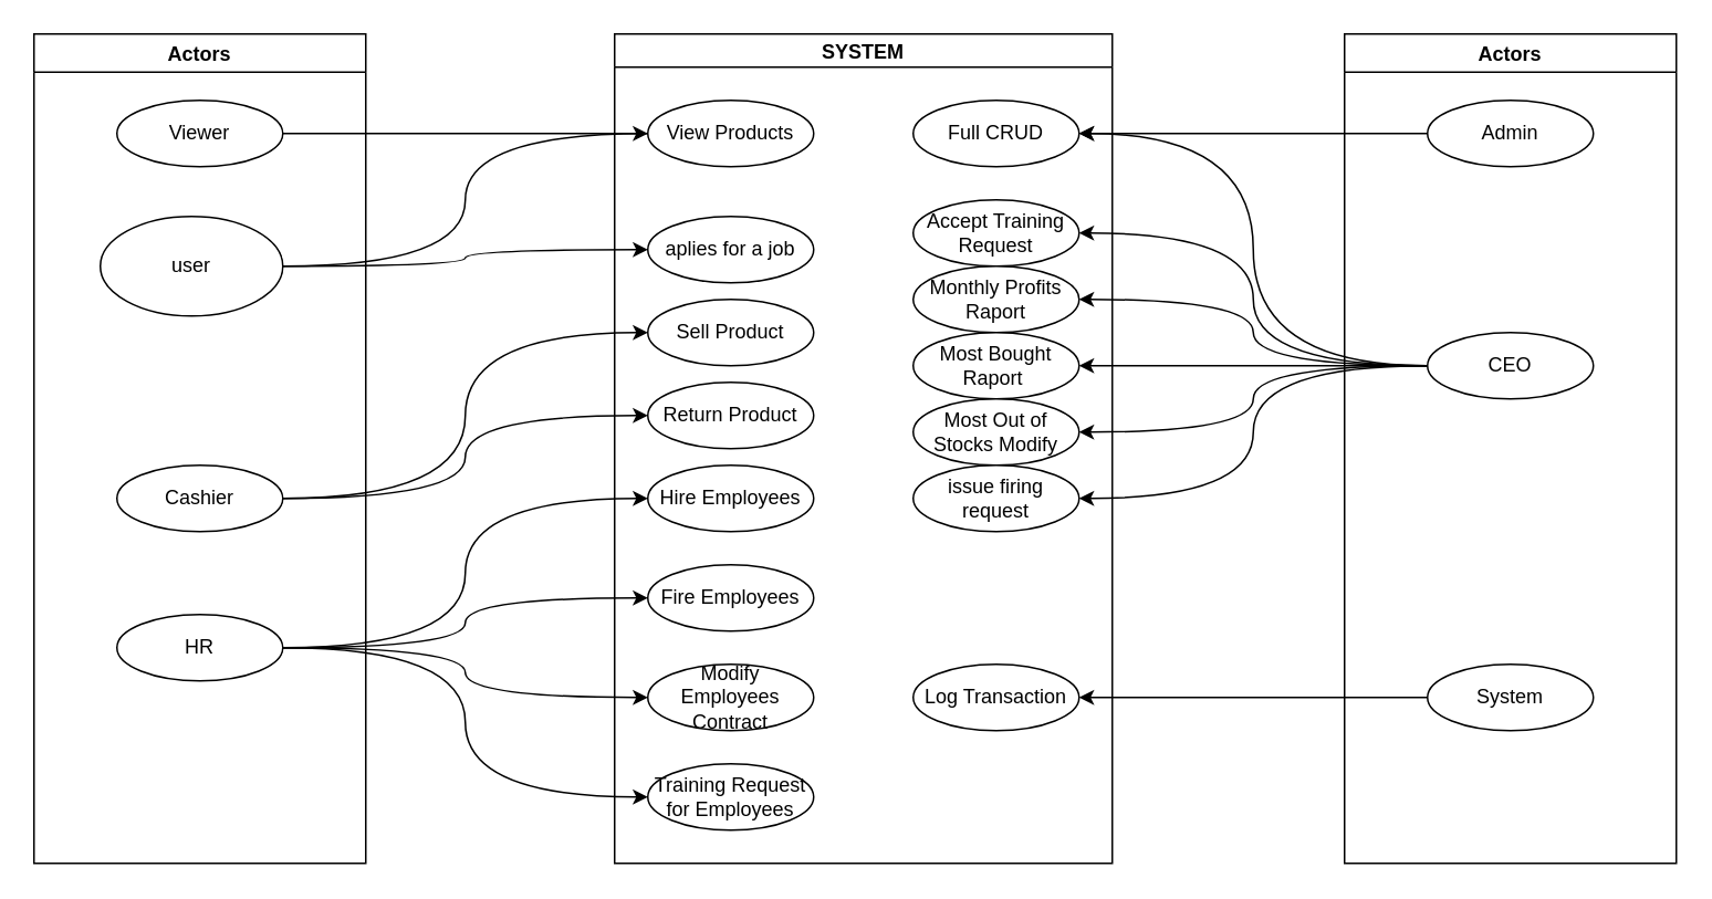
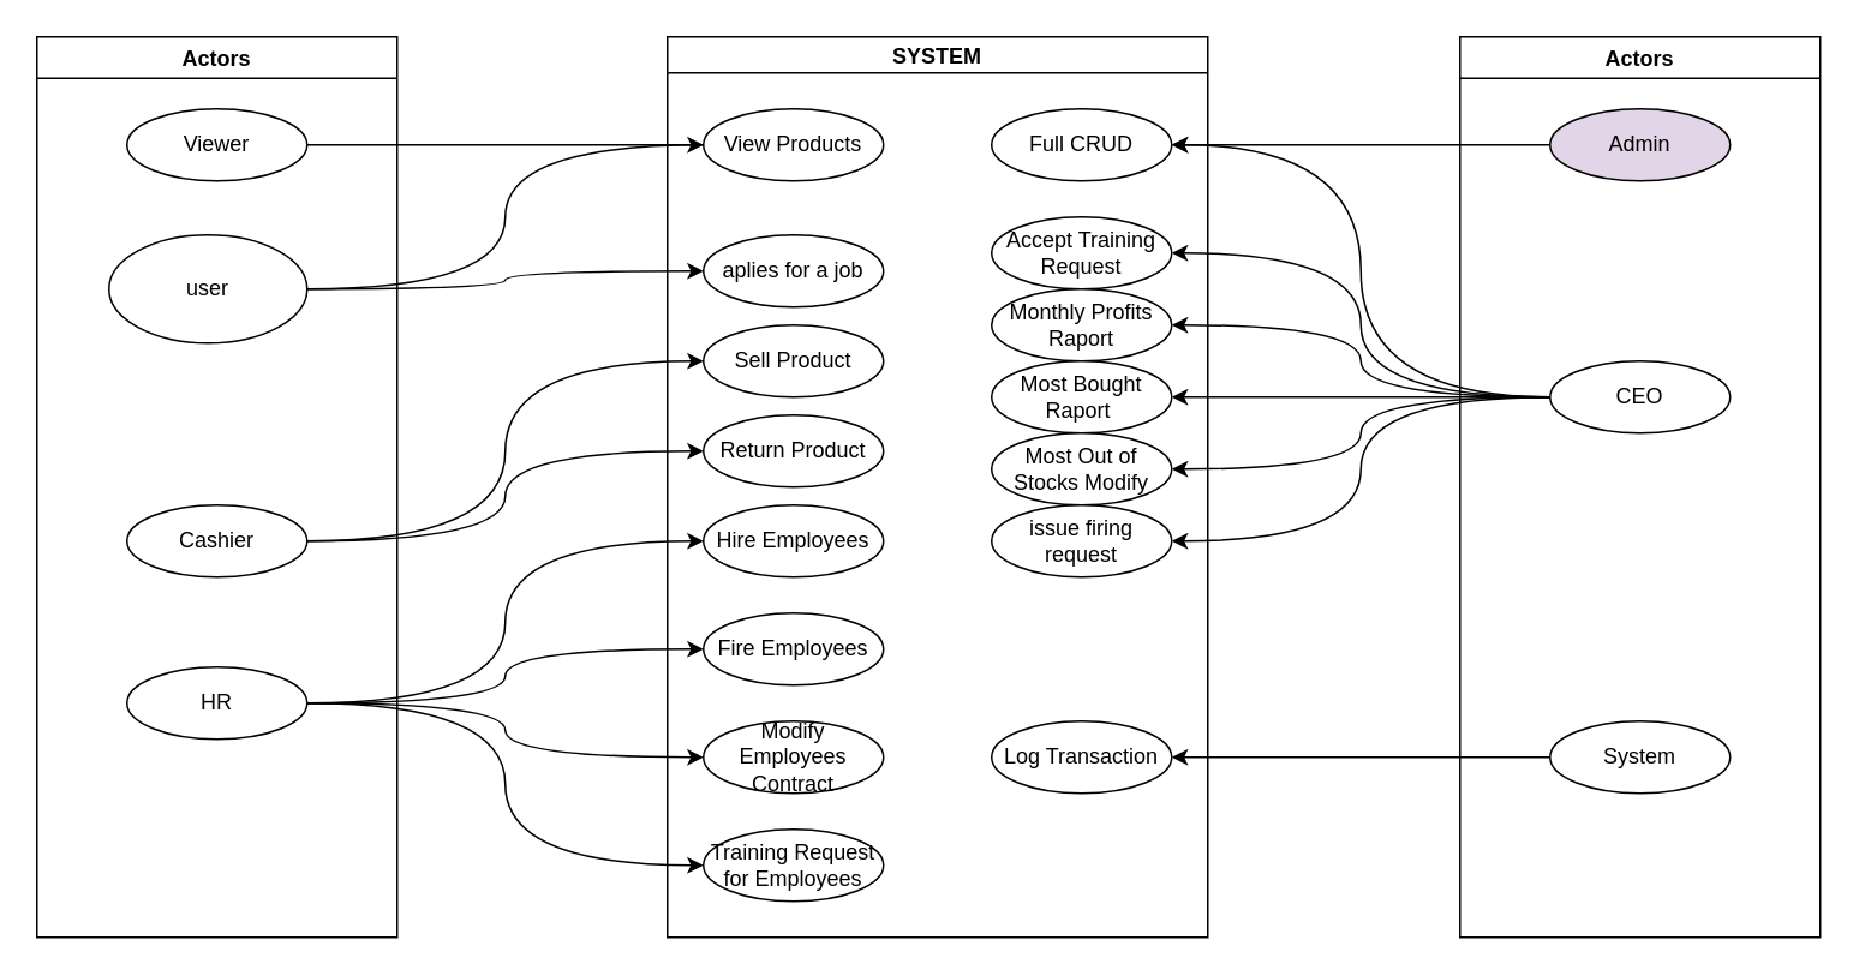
- <mxCell id="30" value="Admin" style="ellipse;whiteSpace=wrap;html=1;align=center;newEdgeStyle={&quot;edgeStyle&quot;:&quot;entityRelationEdgeStyle&quot;,&quot;startArrow&quot;:&quot;none&quot;,&quot;endArrow&quot;:&quot;none&quot;,&quot;segment&quot;:10,&quot;curved&quot;:1};treeFolding=1;treeMoving=1;" parent="29" vertex="1"><mxGeometry x="50" y="40" width="100" height="40" as="geometry" /></mxCell>
+ <mxCell id="30" value="Admin" style="ellipse;whiteSpace=wrap;html=1;align=center;newEdgeStyle={&quot;edgeStyle&quot;:&quot;entityRelationEdgeStyle&quot;,&quot;startArrow&quot;:&quot;none&quot;,&quot;endArrow&quot;:&quot;none&quot;,&quot;segment&quot;:10,&quot;curved&quot;:1};treeFolding=1;treeMoving=1;fillColor=#e1d5e7;" parent="29" vertex="1"><mxGeometry x="50" y="40" width="100" height="40" as="geometry" /></mxCell>
